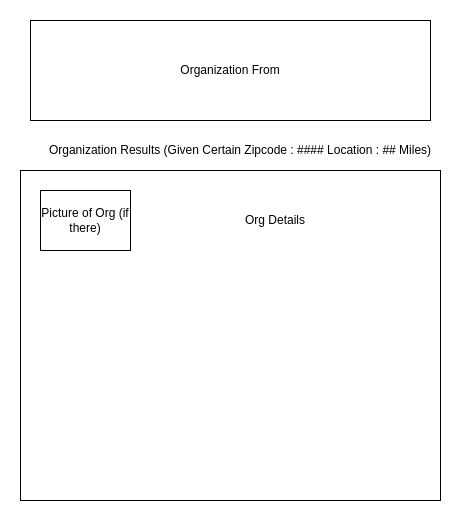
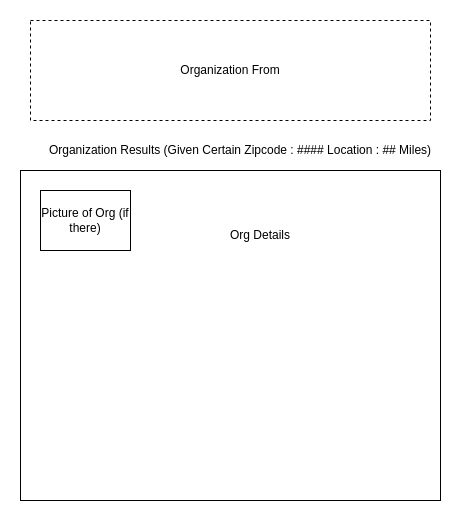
- <mxCell id="3" value="Organization From" style="rounded=0;whiteSpace=wrap;html=1;" vertex="1" parent="1"><mxGeometry x="30" y="20" width="400" height="100" as="geometry" /></mxCell>
+ <mxCell id="3" value="Organization From" style="rounded=0;whiteSpace=wrap;html=1;dashed=1;" vertex="1" parent="1"><mxGeometry x="30" y="20" width="400" height="100" as="geometry" /></mxCell>
- <mxCell id="6" value="Org Details" style="text;html=1;strokeColor=none;fillColor=none;align=center;verticalAlign=middle;whiteSpace=wrap;rounded=0;" vertex="1" parent="1"><mxGeometry x="190" y="200" width="170" height="40" as="geometry" /></mxCell>
+ <mxCell id="6" value="Org Details" style="text;html=1;strokeColor=none;fillColor=none;align=center;verticalAlign=middle;whiteSpace=wrap;rounded=0;" vertex="1" parent="1"><mxGeometry x="175" y="215" width="170" height="40" as="geometry" /></mxCell>
